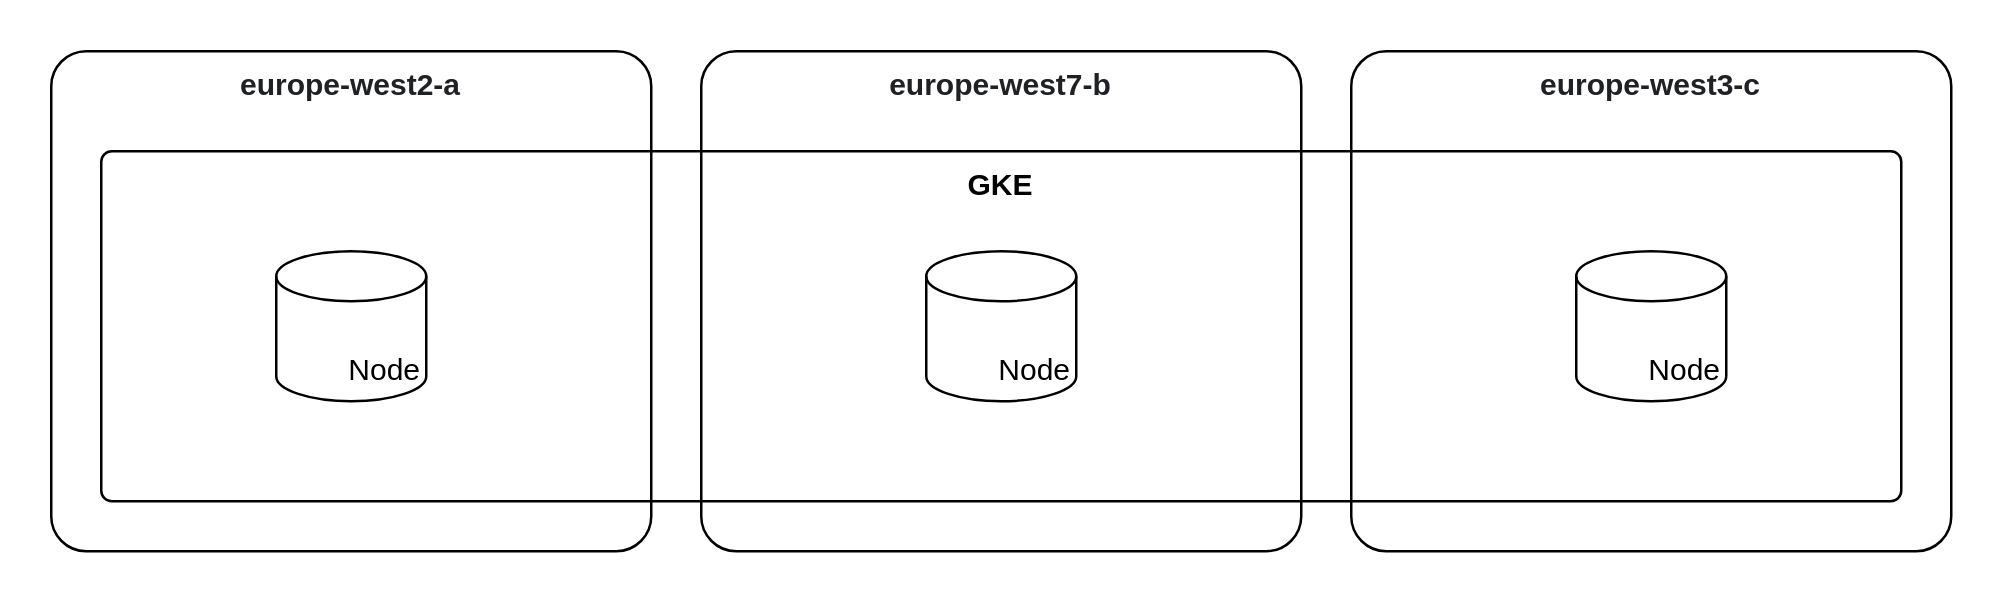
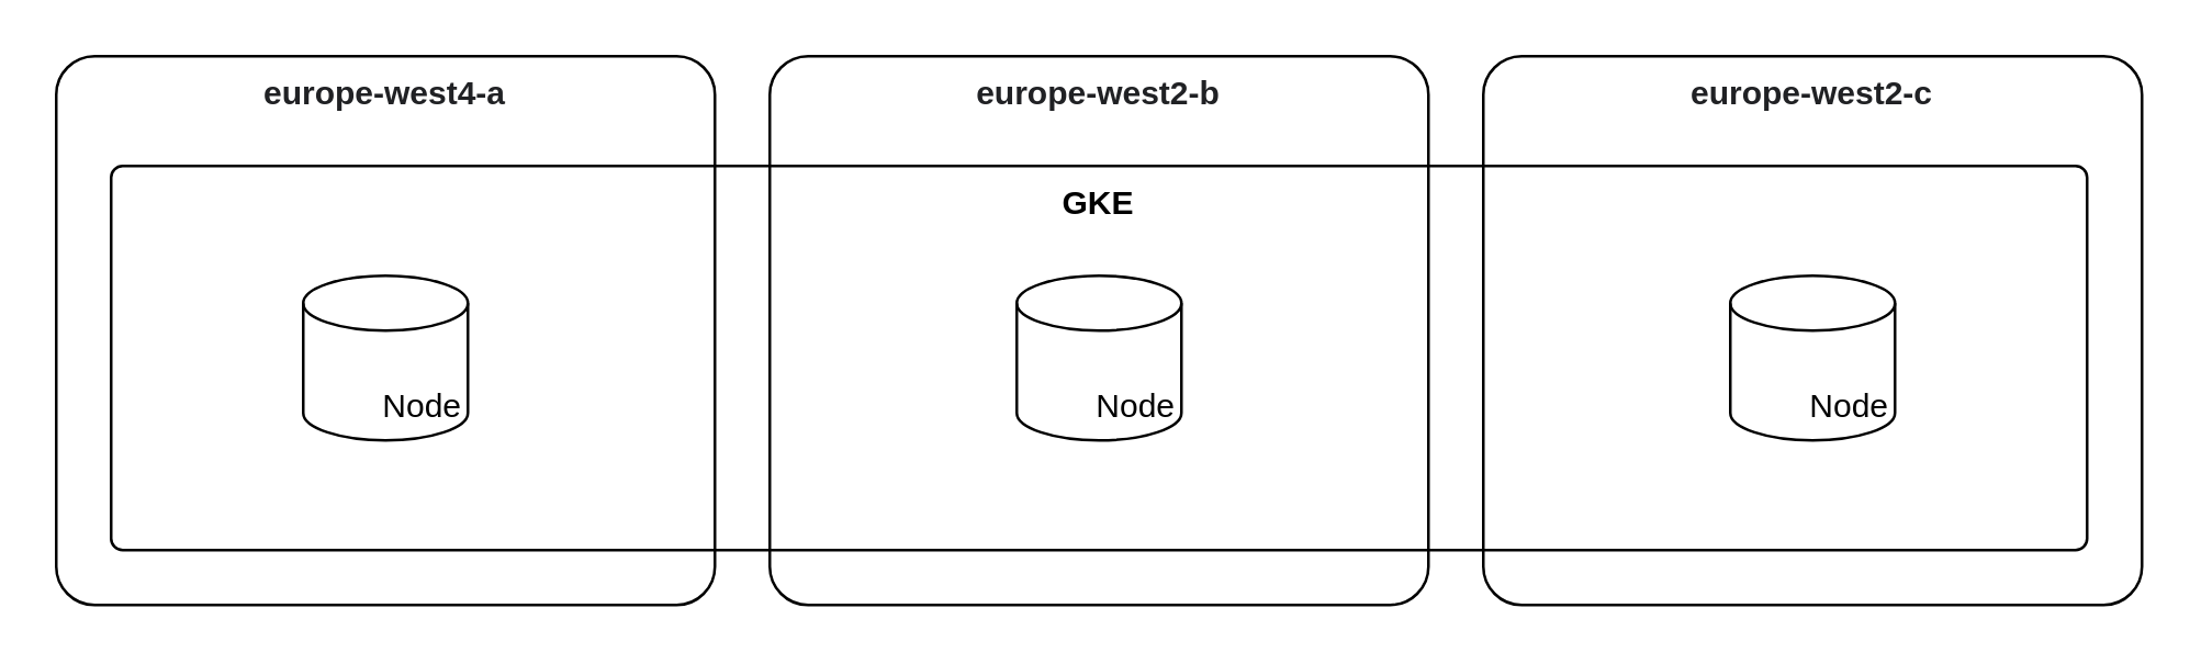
- <mxCell id="2" value="&lt;span style=&quot;color: rgb(32, 33, 36); font-style: normal; font-variant-ligatures: normal; font-variant-caps: normal; letter-spacing: normal; orphans: 2; text-align: start; text-indent: 0px; text-transform: none; widows: 2; word-spacing: 0px; -webkit-text-stroke-width: 0px; white-space: normal; text-decoration-thickness: initial; text-decoration-style: initial; text-decoration-color: initial; float: none; display: inline !important;&quot;&gt;&lt;font&gt;europe-west2-a&lt;/font&gt;&lt;/span&gt;" style="rounded=1;whiteSpace=wrap;html=1;fillColor=none;verticalAlign=top;arcSize=7;fontStyle=1" parent="1" vertex="1"><mxGeometry x="20" y="20" width="240" height="200" as="geometry" /></mxCell>
+ <mxCell id="2" value="&lt;span style=&quot;color: rgb(32, 33, 36); font-style: normal; font-variant-ligatures: normal; font-variant-caps: normal; letter-spacing: normal; orphans: 2; text-align: start; text-indent: 0px; text-transform: none; widows: 2; word-spacing: 0px; -webkit-text-stroke-width: 0px; white-space: normal; text-decoration-thickness: initial; text-decoration-style: initial; text-decoration-color: initial; float: none; display: inline !important;&quot;&gt;&lt;font&gt;europe-west4-a&lt;/font&gt;&lt;/span&gt;" style="rounded=1;whiteSpace=wrap;html=1;fillColor=none;verticalAlign=top;arcSize=7;fontStyle=1" parent="1" vertex="1"><mxGeometry x="20" y="20" width="240" height="200" as="geometry" /></mxCell>
- <mxCell id="3" value="&lt;span style=&quot;color: rgb(32, 33, 36); font-style: normal; font-variant-ligatures: normal; font-variant-caps: normal; letter-spacing: normal; orphans: 2; text-align: start; text-indent: 0px; text-transform: none; widows: 2; word-spacing: 0px; -webkit-text-stroke-width: 0px; white-space: normal; text-decoration-thickness: initial; text-decoration-style: initial; text-decoration-color: initial; float: none; display: inline !important;&quot;&gt;&lt;font&gt;europe-west7-b&lt;/font&gt;&lt;/span&gt;" style="rounded=1;whiteSpace=wrap;html=1;fillColor=none;verticalAlign=top;arcSize=7;fontStyle=1" parent="1" vertex="1"><mxGeometry x="280" y="20" width="240" height="200" as="geometry" /></mxCell>
+ <mxCell id="3" value="&lt;span style=&quot;color: rgb(32, 33, 36); font-style: normal; font-variant-ligatures: normal; font-variant-caps: normal; letter-spacing: normal; orphans: 2; text-align: start; text-indent: 0px; text-transform: none; widows: 2; word-spacing: 0px; -webkit-text-stroke-width: 0px; white-space: normal; text-decoration-thickness: initial; text-decoration-style: initial; text-decoration-color: initial; float: none; display: inline !important;&quot;&gt;&lt;font&gt;europe-west2-b&lt;/font&gt;&lt;/span&gt;" style="rounded=1;whiteSpace=wrap;html=1;fillColor=none;verticalAlign=top;arcSize=7;fontStyle=1" parent="1" vertex="1"><mxGeometry x="280" y="20" width="240" height="200" as="geometry" /></mxCell>
- <mxCell id="4" value="&lt;span style=&quot;color: rgb(32, 33, 36); font-style: normal; font-variant-ligatures: normal; font-variant-caps: normal; letter-spacing: normal; orphans: 2; text-align: start; text-indent: 0px; text-transform: none; widows: 2; word-spacing: 0px; -webkit-text-stroke-width: 0px; white-space: normal; text-decoration-thickness: initial; text-decoration-style: initial; text-decoration-color: initial; float: none; display: inline !important;&quot;&gt;&lt;font&gt;europe-west3-c&lt;/font&gt;&lt;/span&gt;" style="rounded=1;whiteSpace=wrap;html=1;fillColor=none;verticalAlign=top;arcSize=7;fontStyle=1" parent="1" vertex="1"><mxGeometry x="540" y="20" width="240" height="200" as="geometry" /></mxCell>
+ <mxCell id="4" value="&lt;span style=&quot;color: rgb(32, 33, 36); font-style: normal; font-variant-ligatures: normal; font-variant-caps: normal; letter-spacing: normal; orphans: 2; text-align: start; text-indent: 0px; text-transform: none; widows: 2; word-spacing: 0px; -webkit-text-stroke-width: 0px; white-space: normal; text-decoration-thickness: initial; text-decoration-style: initial; text-decoration-color: initial; float: none; display: inline !important;&quot;&gt;&lt;font&gt;europe-west2-c&lt;/font&gt;&lt;/span&gt;" style="rounded=1;whiteSpace=wrap;html=1;fillColor=none;verticalAlign=top;arcSize=7;fontStyle=1" parent="1" vertex="1"><mxGeometry x="540" y="20" width="240" height="200" as="geometry" /></mxCell>
